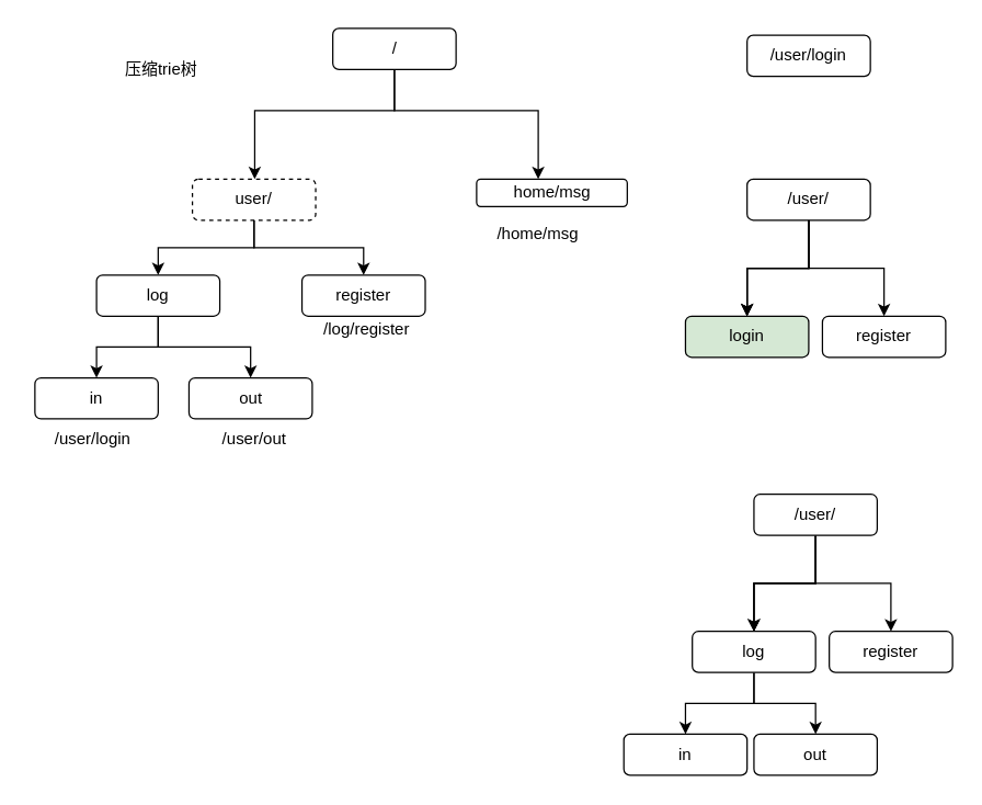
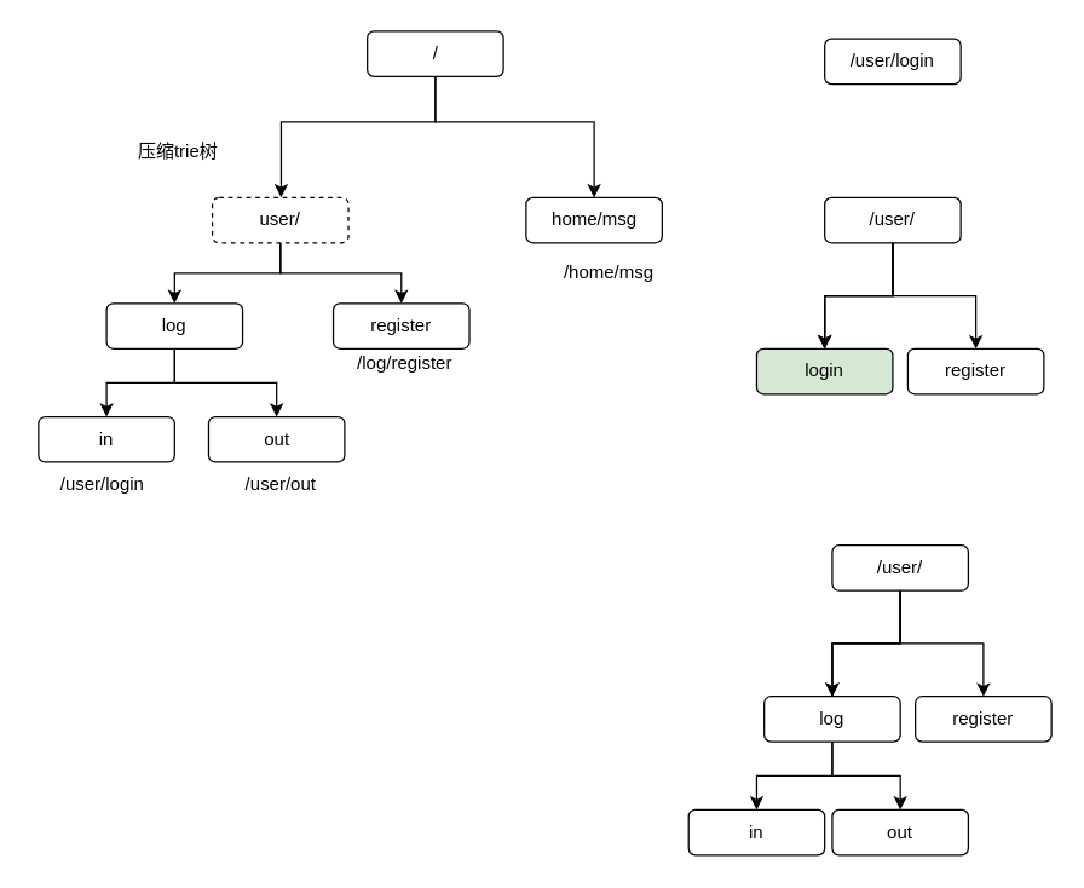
- <mxCell id="14" value="压缩trie树" style="text;html=1;strokeColor=none;fillColor=none;align=center;verticalAlign=middle;whiteSpace=wrap;rounded=0;" parent="1" vertex="1"><mxGeometry x="70" y="40" width="95" height="20" as="geometry" /></mxCell>
+ <mxCell id="14" value="压缩trie树" style="text;html=1;strokeColor=none;fillColor=none;align=center;verticalAlign=middle;whiteSpace=wrap;rounded=0;" parent="1" vertex="1"><mxGeometry x="70" y="90" width="95" height="20" as="geometry" /></mxCell>
- <mxCell id="5" value="home/msg" style="rounded=1;whiteSpace=wrap;html=1;" parent="1" vertex="1"><mxGeometry x="347.5" y="130" width="110" height="20" as="geometry" /></mxCell>
+ <mxCell id="5" value="home/msg" style="rounded=1;whiteSpace=wrap;html=1;" parent="1" vertex="1"><mxGeometry x="347.5" y="130" width="90" height="30" as="geometry" /></mxCell>
- <mxCell id="19" value="/home/msg" style="text;html=1;strokeColor=none;fillColor=none;align=center;verticalAlign=middle;whiteSpace=wrap;rounded=0;" parent="1" vertex="1"><mxGeometry x="345" y="160" width="95" height="20" as="geometry" /></mxCell>
+ <mxCell id="19" value="/home/msg" style="text;html=1;strokeColor=none;fillColor=none;align=center;verticalAlign=middle;whiteSpace=wrap;rounded=0;" parent="1" vertex="1"><mxGeometry x="355" y="170" width="95" height="20" as="geometry" /></mxCell>
